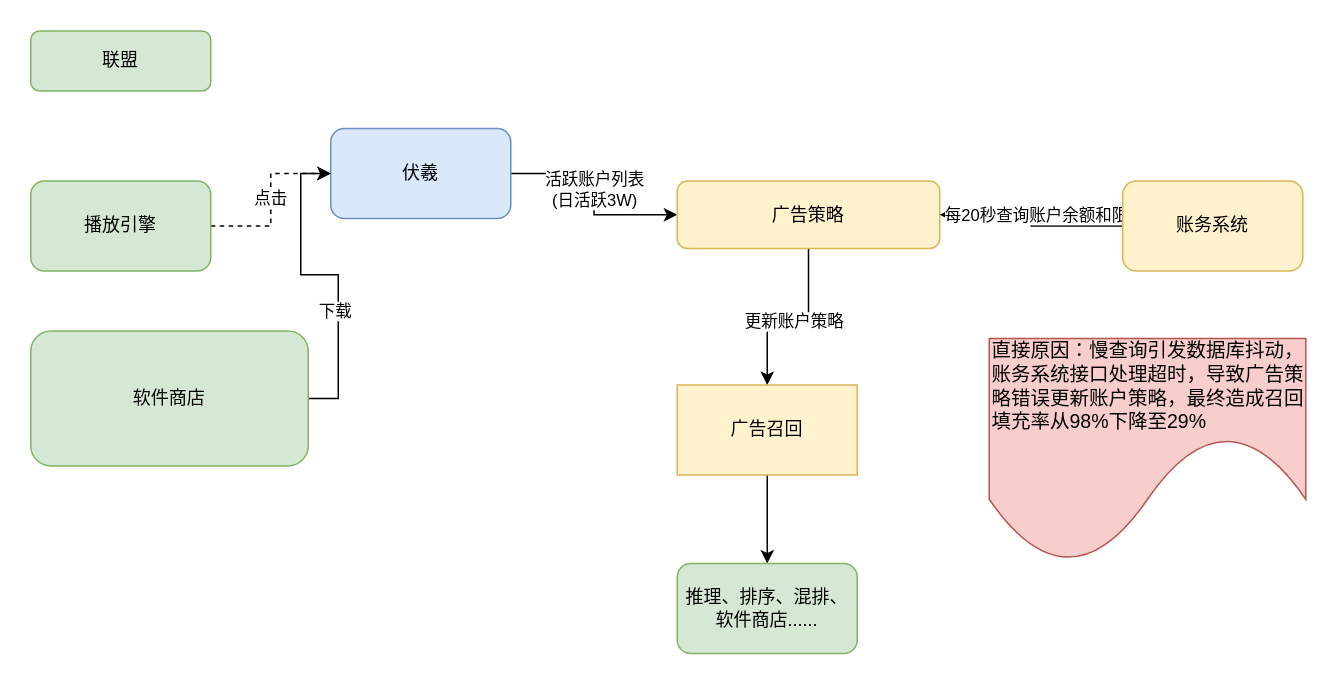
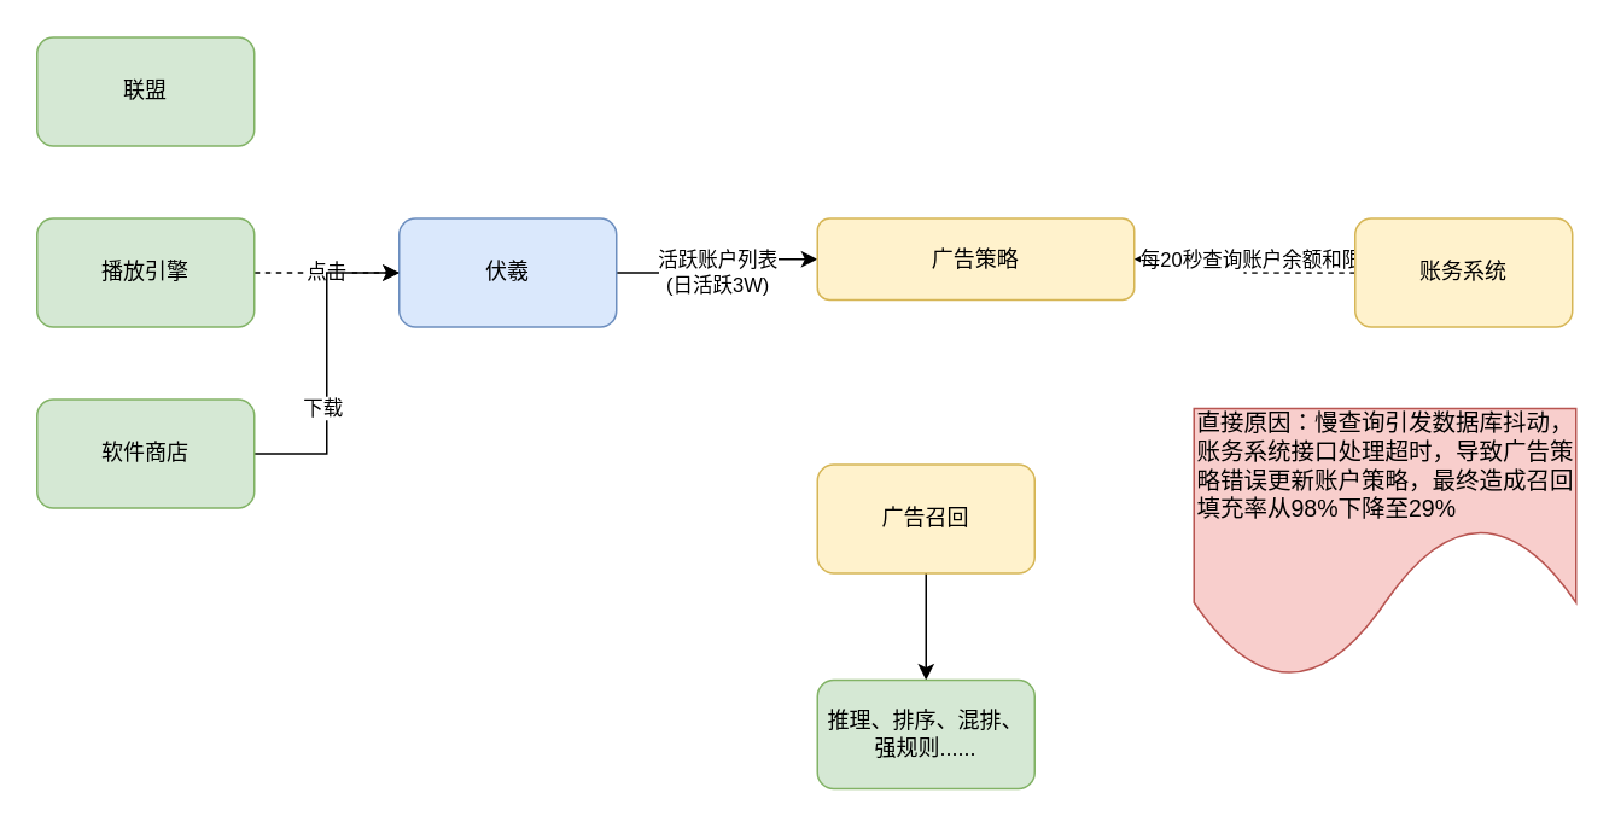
- <mxCell id="10" value="联盟" style="rounded=1;whiteSpace=wrap;html=1;fillColor=#d5e8d4;strokeColor=#82b366;" parent="1" vertex="1"><mxGeometry x="20" y="20" width="120" height="40" as="geometry" /></mxCell>
+ <mxCell id="10" value="联盟" style="rounded=1;whiteSpace=wrap;html=1;fillColor=#d5e8d4;strokeColor=#82b366;" parent="1" vertex="1"><mxGeometry x="20" y="20" width="120" height="60" as="geometry" /></mxCell>
- <mxCell id="6" value="伏羲" style="rounded=1;whiteSpace=wrap;html=1;fillColor=#dae8fc;strokeColor=#6c8ebf;" parent="1" vertex="1"><mxGeometry x="220" y="85" width="120" height="60" as="geometry" /></mxCell>
+ <mxCell id="6" value="伏羲" style="rounded=1;whiteSpace=wrap;html=1;fillColor=#dae8fc;strokeColor=#6c8ebf;" parent="1" vertex="1"><mxGeometry x="220" y="120" width="120" height="60" as="geometry" /></mxCell>
- <mxCell id="14" style="edgeStyle=orthogonalEdgeStyle;rounded=0;orthogonalLoop=1;jettySize=auto;html=1;exitX=0;exitY=0.5;exitDx=0;exitDy=0;entryX=1;entryY=0.5;entryDx=0;entryDy=0;" parent="1" source="16" target="9" edge="1"><mxGeometry relative="1" as="geometry" /></mxCell>
+ <mxCell id="14" style="edgeStyle=orthogonalEdgeStyle;rounded=0;orthogonalLoop=1;jettySize=auto;html=1;exitX=0;exitY=0.5;exitDx=0;exitDy=0;entryX=1;entryY=0.5;entryDx=0;entryDy=0;dashed=1;" parent="1" source="16" target="9" edge="1"><mxGeometry relative="1" as="geometry" /></mxCell>
- <mxCell id="7" value="" style="edgeStyle=orthogonalEdgeStyle;rounded=0;orthogonalLoop=1;jettySize=auto;html=1;" parent="1" source="9" target="18" edge="1"><mxGeometry relative="1" as="geometry" /></mxCell>
- <mxCell id="8" value="更新账户策略" style="edgeLabel;html=1;align=center;verticalAlign=middle;resizable=0;points=[];" parent="7" vertex="1" connectable="0"><mxGeometry x="-0.143" y="3" relative="1" as="geometry"><mxPoint x="-5" as="offset" /></mxGeometry></mxCell>
- <mxCell id="13" value="软件商店" style="rounded=1;whiteSpace=wrap;html=1;fillColor=#d5e8d4;strokeColor=#82b366;" parent="1" vertex="1"><mxGeometry x="20" y="220" width="185" height="90" as="geometry" /></mxCell>
+ <mxCell id="13" value="软件商店" style="rounded=1;whiteSpace=wrap;html=1;fillColor=#d5e8d4;strokeColor=#82b366;" parent="1" vertex="1"><mxGeometry x="20" y="220" width="120" height="60" as="geometry" /></mxCell>
- <mxCell id="18" value="广告召回" style="whiteSpace=wrap;html=1;fillColor=#fff2cc;strokeColor=#d6b656;rounded=0;" parent="1" vertex="1"><mxGeometry x="451" y="256" width="120" height="60" as="geometry" /></mxCell>
+ <mxCell id="18" value="广告召回" style="whiteSpace=wrap;html=1;rounded=1;fillColor=#fff2cc;strokeColor=#d6b656;" parent="1" vertex="1"><mxGeometry x="451" y="256" width="120" height="60" as="geometry" /></mxCell>
- <mxCell id="19" value="推理、排序、混排、软件商店......" style="whiteSpace=wrap;html=1;rounded=1;fillColor=#d5e8d4;strokeColor=#82b366;" parent="1" vertex="1"><mxGeometry x="451" y="375" width="120" height="60" as="geometry" /></mxCell>
+ <mxCell id="19" value="推理、排序、混排、强规则......" style="whiteSpace=wrap;html=1;rounded=1;fillColor=#d5e8d4;strokeColor=#82b366;" parent="1" vertex="1"><mxGeometry x="451" y="375" width="120" height="60" as="geometry" /></mxCell>
